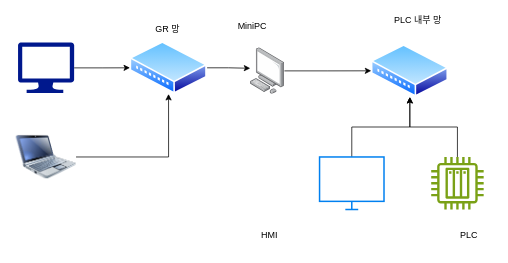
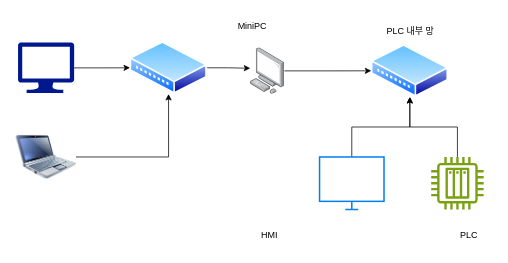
- <mxCell id="7" value="PLC 내부 망" style="text;html=1;align=center;verticalAlign=middle;whiteSpace=wrap;rounded=0;" vertex="1" parent="1"><mxGeometry x="507.44" y="12" width="100" height="30" as="geometry" /></mxCell>
+ <mxCell id="7" value="PLC 내부 망" style="text;html=1;align=center;verticalAlign=middle;whiteSpace=wrap;rounded=0;" vertex="1" parent="1"><mxGeometry x="497.44" y="27" width="100" height="30" as="geometry" /></mxCell>
- <mxCell id="19" value="GR 망" style="text;html=1;align=center;verticalAlign=middle;whiteSpace=wrap;rounded=0;" vertex="1" parent="1"><mxGeometry x="172.5" y="24" width="100" height="30" as="geometry" /></mxCell>
